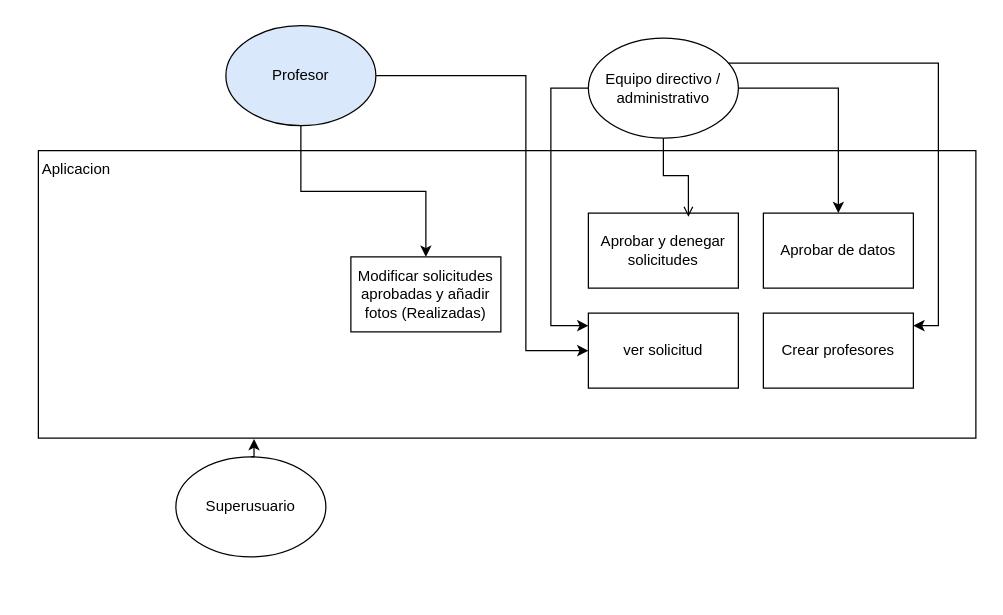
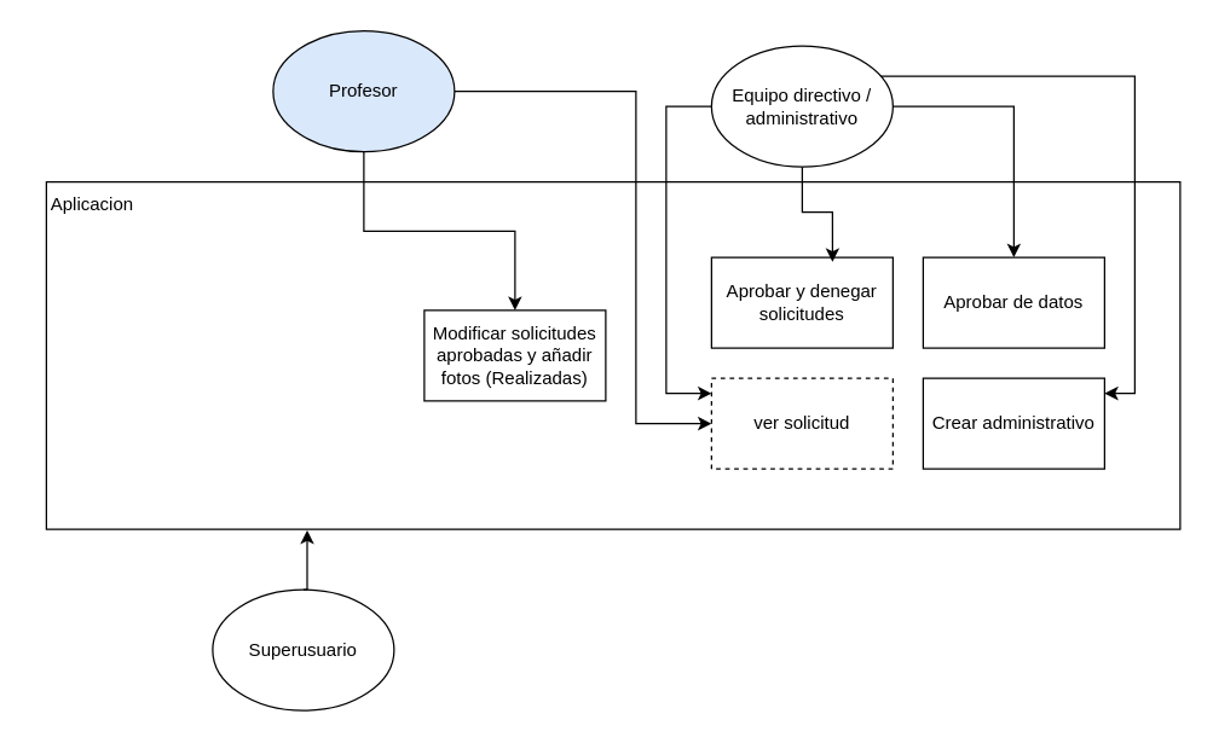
- <mxCell id="18" style="edgeStyle=orthogonalEdgeStyle;rounded=0;orthogonalLoop=1;jettySize=auto;html=1;entryX=0.667;entryY=0.05;entryDx=0;entryDy=0;entryPerimeter=0;endArrow=open;" edge="1" parent="1" source="13" target="14"><mxGeometry relative="1" as="geometry" /></mxCell>
+ <mxCell id="18" style="edgeStyle=orthogonalEdgeStyle;rounded=0;orthogonalLoop=1;jettySize=auto;html=1;entryX=0.667;entryY=0.05;entryDx=0;entryDy=0;entryPerimeter=0;" edge="1" parent="1" source="13" target="14"><mxGeometry relative="1" as="geometry" /></mxCell>
- <mxCell id="4" value="ver solicitud" style="rounded=0;whiteSpace=wrap;html=1;" vertex="1" parent="1"><mxGeometry x="470" y="250" width="120" height="60" as="geometry" /></mxCell>
+ <mxCell id="4" value="ver solicitud" style="rounded=0;whiteSpace=wrap;html=1;dashed=1;" vertex="1" parent="1"><mxGeometry x="470" y="250" width="120" height="60" as="geometry" /></mxCell>
- <mxCell id="17" value="Crear profesores" style="rounded=0;whiteSpace=wrap;html=1;" vertex="1" parent="1"><mxGeometry x="610" y="250" width="120" height="60" as="geometry" /></mxCell>
+ <mxCell id="17" value="Crear administrativo" style="rounded=0;whiteSpace=wrap;html=1;" vertex="1" parent="1"><mxGeometry x="610" y="250" width="120" height="60" as="geometry" /></mxCell>
- <mxCell id="6" value="Superusuario" style="ellipse;whiteSpace=wrap;html=1;" vertex="1" parent="1"><mxGeometry x="140" y="365" width="120" height="80" as="geometry" /></mxCell>
+ <mxCell id="6" value="Superusuario" style="ellipse;whiteSpace=wrap;html=1;" vertex="1" parent="1"><mxGeometry x="140" y="390" width="120" height="80" as="geometry" /></mxCell>
